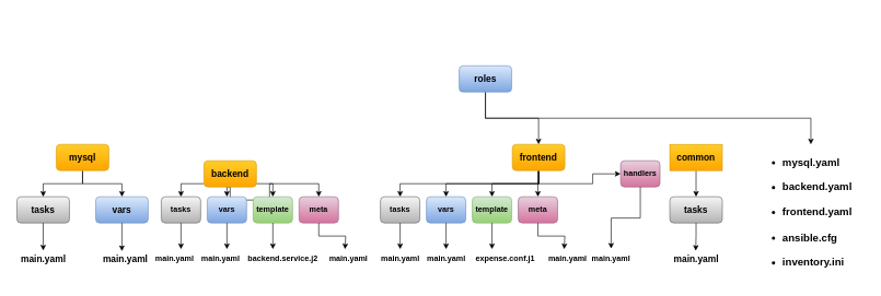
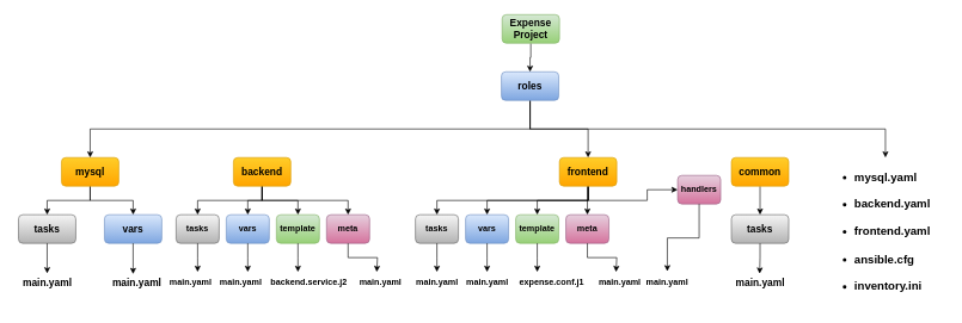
+ <mxCell id="3" value="&lt;b&gt;&lt;font style=&quot;font-size: 14px;&quot;&gt;Expense Project&lt;/font&gt;&lt;/b&gt;" style="rounded=1;whiteSpace=wrap;html=1;fillColor=#d5e8d4;strokeColor=#82b366;gradientColor=#97d077;" vertex="1" parent="1"><mxGeometry x="700" y="20" width="80" height="40" as="geometry" /></mxCell>
+ <mxCell id="2" style="edgeStyle=orthogonalEdgeStyle;rounded=0;orthogonalLoop=1;jettySize=auto;html=1;entryX=0.5;entryY=0;entryDx=0;entryDy=0;" edge="1" parent="1" source="3" target="7"><mxGeometry relative="1" as="geometry" /></mxCell>
+ <mxCell id="5" style="edgeStyle=orthogonalEdgeStyle;rounded=0;orthogonalLoop=1;jettySize=auto;html=1;entryX=0.5;entryY=0;entryDx=0;entryDy=0;" edge="1" parent="1" source="7" target="10"><mxGeometry relative="1" as="geometry"><Array as="points"><mxPoint x="739" y="180" /><mxPoint x="125" y="180" /></Array></mxGeometry></mxCell>
- <mxCell id="23" value="&lt;b&gt;&lt;font style=&quot;font-size: 14px;&quot;&gt;common&lt;/font&gt;&lt;/b&gt;" style="whiteSpace=wrap;html=1;fillColor=#ffcd28;strokeColor=#d79b00;gradientColor=#ffa500;rounded=0;" vertex="1" parent="1"><mxGeometry x="1020" y="220" width="80" height="40" as="geometry" /></mxCell>
+ <mxCell id="23" value="&lt;b&gt;&lt;font style=&quot;font-size: 14px;&quot;&gt;common&lt;/font&gt;&lt;/b&gt;" style="rounded=1;whiteSpace=wrap;html=1;fillColor=#ffcd28;strokeColor=#d79b00;gradientColor=#ffa500;" vertex="1" parent="1"><mxGeometry x="1020" y="220" width="80" height="40" as="geometry" /></mxCell>
- <mxCell id="15" value="&lt;span style=&quot;font-size: 14px;&quot;&gt;&lt;b&gt;backend&lt;/b&gt;&lt;/span&gt;" style="rounded=1;whiteSpace=wrap;html=1;fillColor=#ffcd28;strokeColor=#d79b00;gradientColor=#ffa500;" vertex="1" parent="1"><mxGeometry x="310" y="245" width="80" height="40" as="geometry" /></mxCell>
+ <mxCell id="15" value="&lt;span style=&quot;font-size: 14px;&quot;&gt;&lt;b&gt;backend&lt;/b&gt;&lt;/span&gt;" style="rounded=1;whiteSpace=wrap;html=1;fillColor=#ffcd28;strokeColor=#d79b00;gradientColor=#ffa500;" vertex="1" parent="1"><mxGeometry x="325" y="220" width="80" height="40" as="geometry" /></mxCell>
